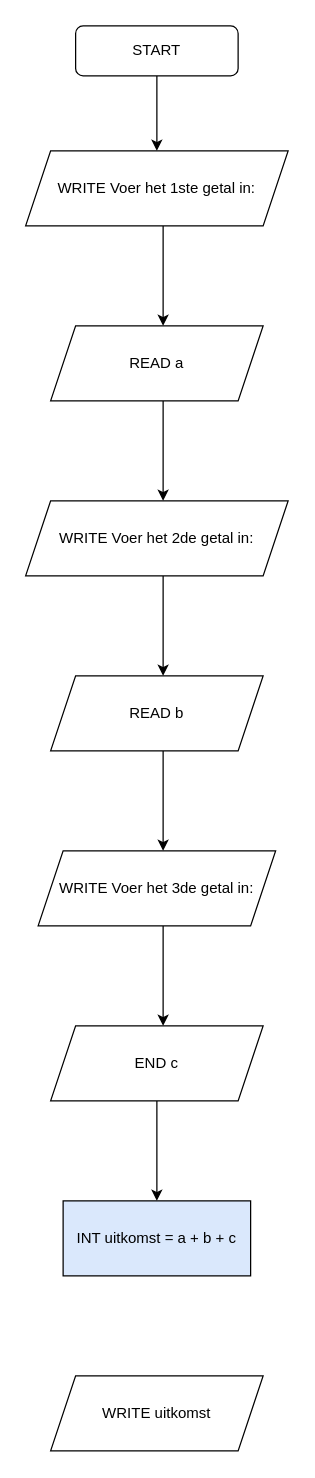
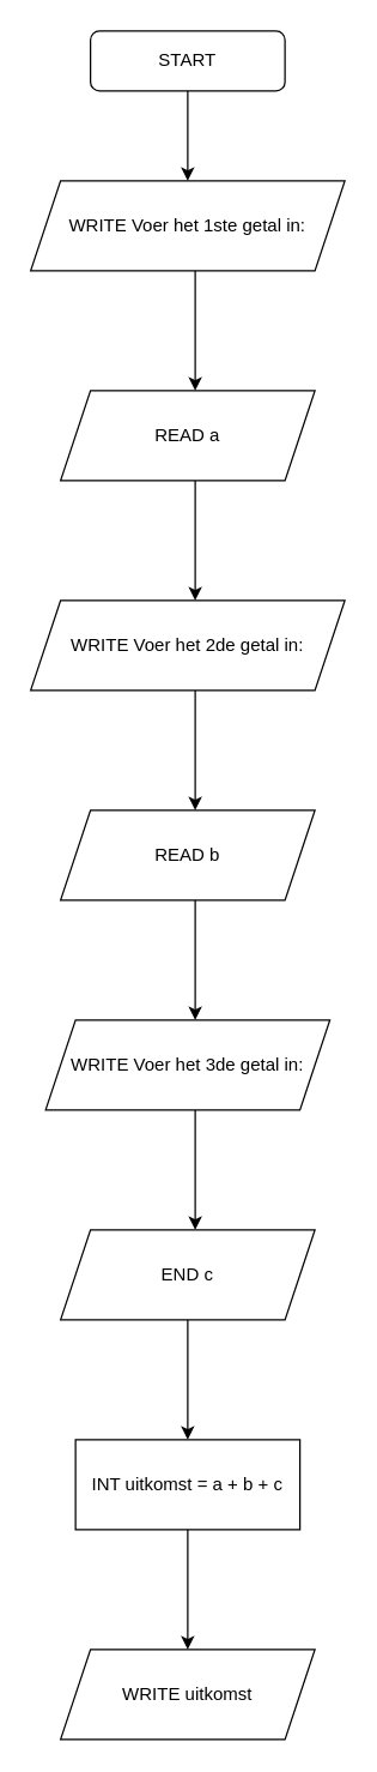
- <mxCell id="16" value="INT uitkomst = a + b + c" style="whiteSpace=wrap;html=1;fillColor=#dae8fc;" vertex="1" parent="1"><mxGeometry x="50" y="960" width="150" height="60" as="geometry" /></mxCell>
+ <mxCell id="16" value="INT uitkomst = a + b + c" style="whiteSpace=wrap;html=1;" vertex="1" parent="1"><mxGeometry x="50" y="960" width="150" height="60" as="geometry" /></mxCell>
+ <mxCell id="15" style="edgeStyle=orthogonalEdgeStyle;rounded=0;orthogonalLoop=1;jettySize=auto;html=1;entryX=0.5;entryY=0;entryDx=0;entryDy=0;" edge="1" parent="1" source="16" target="14"><mxGeometry relative="1" as="geometry" /></mxCell>
